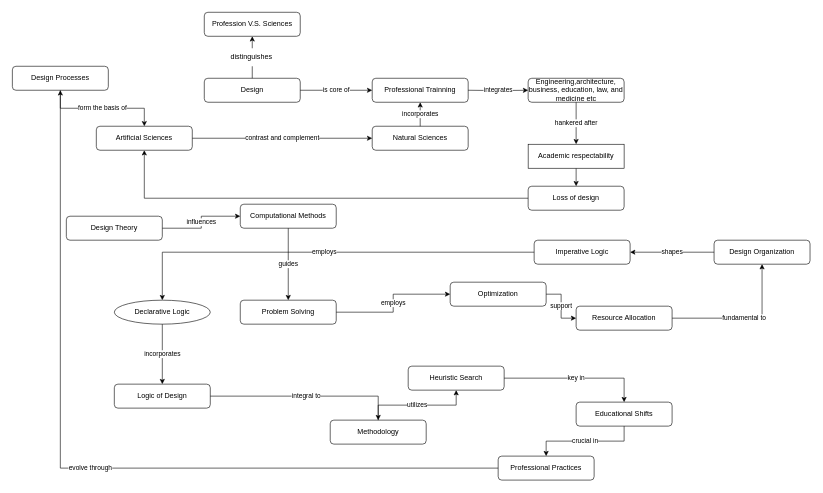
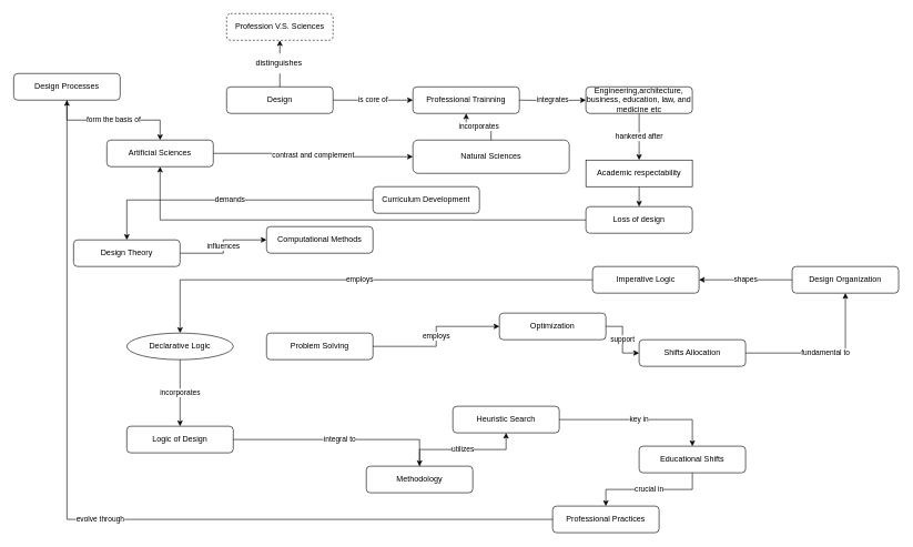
- <mxCell id="42" value="Profession V.S. Sciences" style="rounded=1;whiteSpace=wrap;html=1;" vertex="1" parent="1"><mxGeometry x="340" y="20" width="160" height="40" as="geometry" /></mxCell>
+ <mxCell id="42" value="Profession V.S. Sciences" style="rounded=1;whiteSpace=wrap;html=1;dashed=1;" vertex="1" parent="1"><mxGeometry x="340" y="20" width="160" height="40" as="geometry" /></mxCell>
- <mxCell id="4" value="Natural Sciences" style="rounded=1;whiteSpace=wrap;html=1;" parent="1" vertex="1"><mxGeometry x="620" y="210" width="160" height="40" as="geometry" /></mxCell>
+ <mxCell id="4" value="Natural Sciences" style="rounded=1;whiteSpace=wrap;html=1;" parent="1" vertex="1"><mxGeometry x="620" y="210" width="235" height="50" as="geometry" /></mxCell>
+ <mxCell id="25" value="demands" style="edgeStyle=orthogonalEdgeStyle;rounded=0;orthogonalLoop=1;jettySize=auto;html=1;" parent="1" source="7" target="8" edge="1"><mxGeometry relative="1" as="geometry" /></mxCell>
+ <mxCell id="7" value="Curriculum Development" style="rounded=1;whiteSpace=wrap;html=1;" parent="1" vertex="1"><mxGeometry x="560" y="280" width="160" height="40" as="geometry" /></mxCell>
- <mxCell id="27" value="guides" style="edgeStyle=orthogonalEdgeStyle;rounded=0;orthogonalLoop=1;jettySize=auto;html=1;" parent="1" source="9" target="10" edge="1"><mxGeometry relative="1" as="geometry" /></mxCell>
- <mxCell id="12" value="Resource Allocation" style="rounded=1;whiteSpace=wrap;html=1;" parent="1" vertex="1"><mxGeometry x="960" y="510" width="160" height="40" as="geometry" /></mxCell>
+ <mxCell id="12" value="Shifts Allocation" style="rounded=1;whiteSpace=wrap;html=1;" parent="1" vertex="1"><mxGeometry x="960" y="510" width="160" height="40" as="geometry" /></mxCell>
